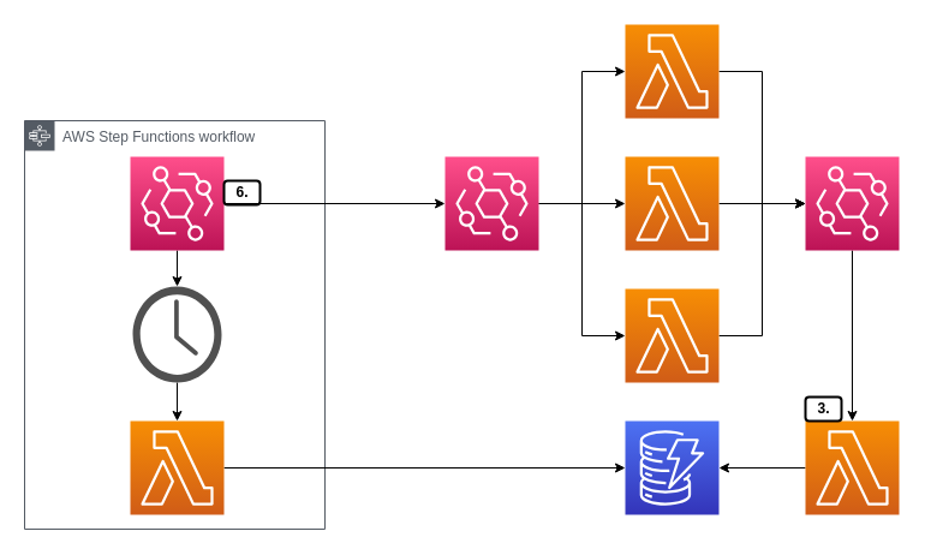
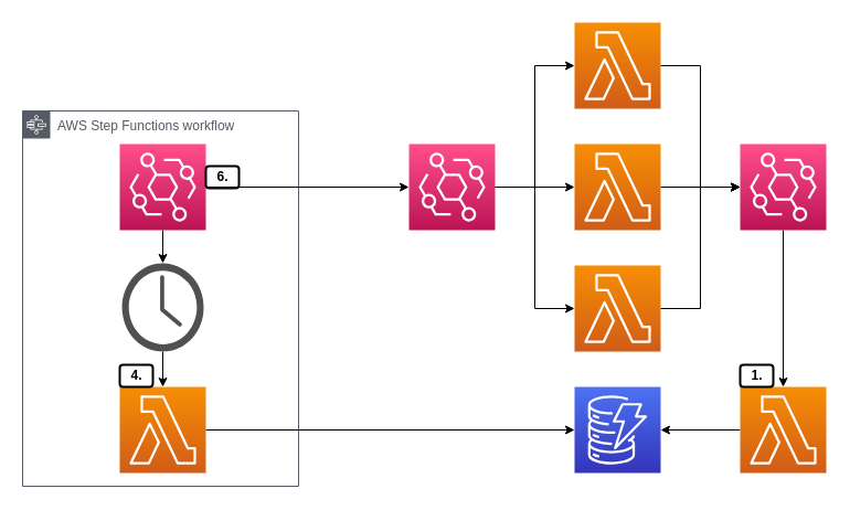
+ <mxCell id="27" value="4." style="text;html=1;align=center;verticalAlign=middle;resizable=0;points=[];autosize=1;strokeColor=default;fillColor=none;rounded=1;strokeWidth=2;fontStyle=1" parent="1" vertex="1"><mxGeometry x="108" y="330" width="30" height="20" as="geometry" /></mxCell>
- <mxCell id="26" value="3." style="text;html=1;align=center;verticalAlign=middle;resizable=0;points=[];autosize=1;strokeColor=default;fillColor=none;rounded=1;strokeWidth=2;fontStyle=1" parent="1" vertex="1"><mxGeometry x="670" y="330" width="30" height="20" as="geometry" /></mxCell>
+ <mxCell id="26" value="1." style="text;html=1;align=center;verticalAlign=middle;resizable=0;points=[];autosize=1;strokeColor=default;fillColor=none;rounded=1;strokeWidth=2;fontStyle=1" parent="1" vertex="1"><mxGeometry x="670" y="330" width="30" height="20" as="geometry" /></mxCell>
